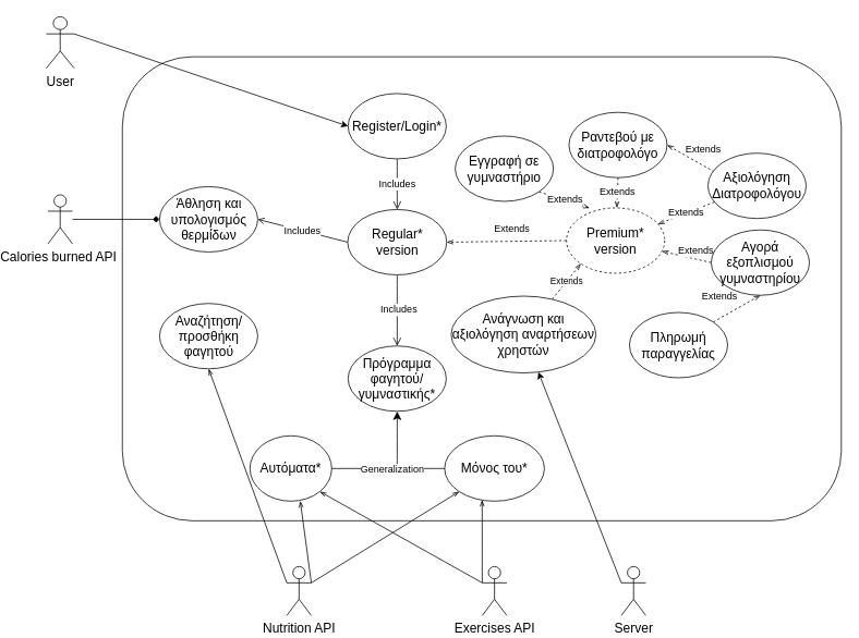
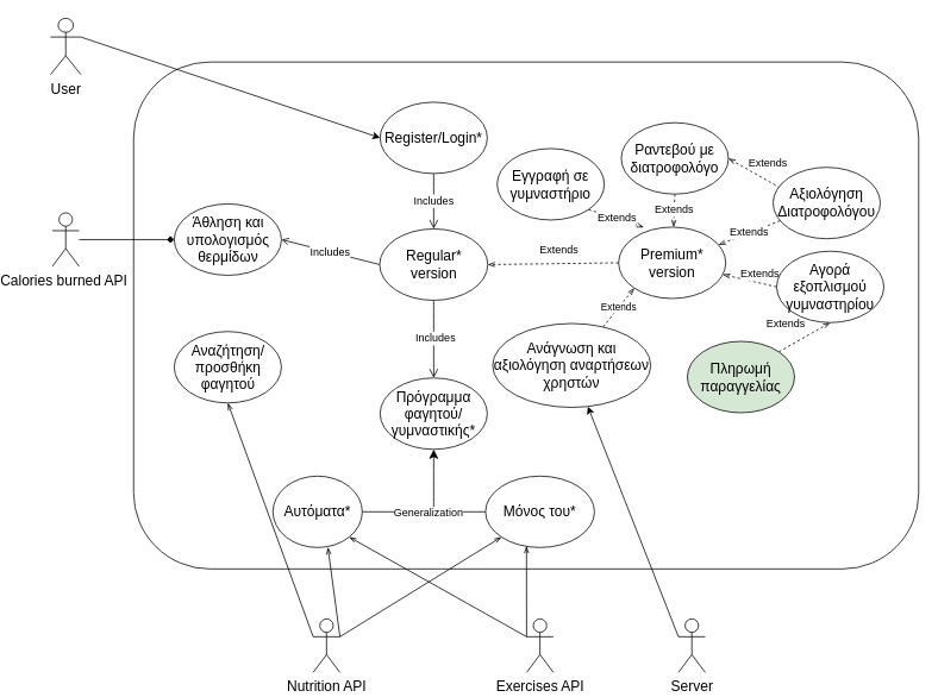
- <mxCell id="3" value="Premium*&lt;br&gt;version" style="ellipse;whiteSpace=wrap;html=1;fontSize=16;dashed=1;" parent="1" vertex="1"><mxGeometry x="656" y="254" width="120" height="80" as="geometry" /></mxCell>
+ <mxCell id="3" value="Premium*&lt;br&gt;version" style="ellipse;whiteSpace=wrap;html=1;fontSize=16;" parent="1" vertex="1"><mxGeometry x="656" y="254" width="120" height="80" as="geometry" /></mxCell>
- <mxCell id="38" value="&lt;span style=&quot;font-size: 16px; text-align: justify; background-color: initial;&quot;&gt;Πληρωμή&lt;br&gt;&lt;/span&gt;&lt;span style=&quot;font-size: 16px; text-align: justify; background-color: initial;&quot;&gt;παραγγελίας&lt;/span&gt;&lt;span style=&quot;font-size: 16px; text-align: justify; background-color: initial;&quot;&gt;&lt;br&gt;&lt;/span&gt;" style="ellipse;whiteSpace=wrap;html=1;" parent="1" vertex="1"><mxGeometry x="733" y="382" width="120" height="80" as="geometry" /></mxCell>
+ <mxCell id="38" value="&lt;span style=&quot;font-size: 16px; text-align: justify; background-color: initial;&quot;&gt;Πληρωμή&lt;br&gt;&lt;/span&gt;&lt;span style=&quot;font-size: 16px; text-align: justify; background-color: initial;&quot;&gt;παραγγελίας&lt;/span&gt;&lt;span style=&quot;font-size: 16px; text-align: justify; background-color: initial;&quot;&gt;&lt;br&gt;&lt;/span&gt;" style="ellipse;whiteSpace=wrap;html=1;fillColor=#d5e8d4;" parent="1" vertex="1"><mxGeometry x="733" y="382" width="120" height="80" as="geometry" /></mxCell>
